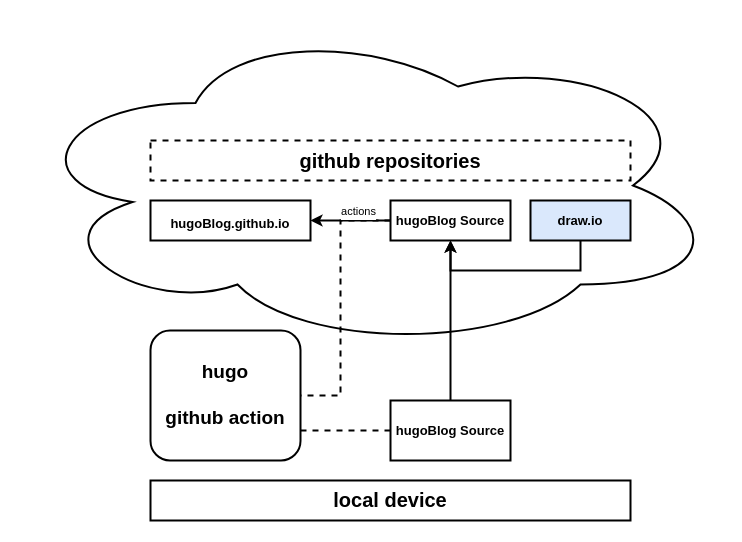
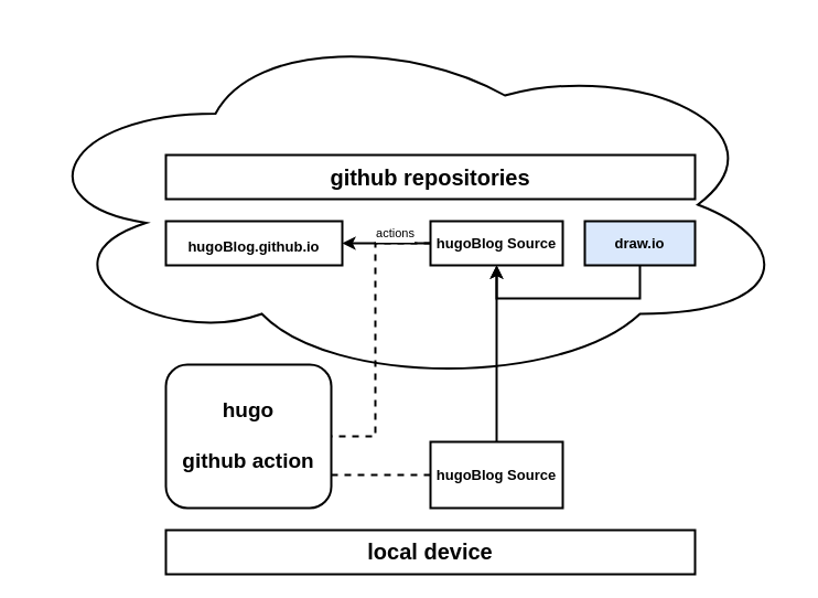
- <mxCell id="3" value="&lt;b&gt;&lt;font style=&quot;font-size: 20px&quot;&gt;github repositories&lt;/font&gt;&lt;/b&gt;" style="rounded=0;whiteSpace=wrap;html=1;strokeWidth=2;dashed=1;" vertex="1" parent="1"><mxGeometry x="150" y="140" width="480" height="40" as="geometry" /></mxCell>
+ <mxCell id="3" value="&lt;b&gt;&lt;font style=&quot;font-size: 20px&quot;&gt;github repositories&lt;/font&gt;&lt;/b&gt;" style="rounded=0;whiteSpace=wrap;html=1;strokeWidth=2;" vertex="1" parent="1"><mxGeometry x="150" y="140" width="480" height="40" as="geometry" /></mxCell>
